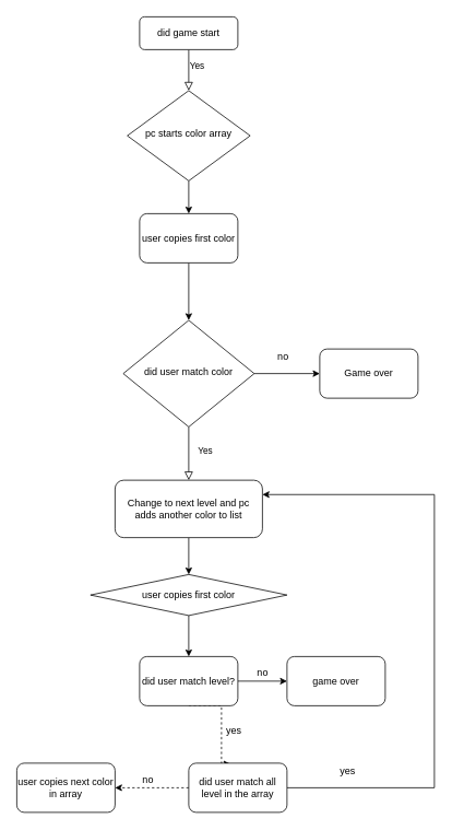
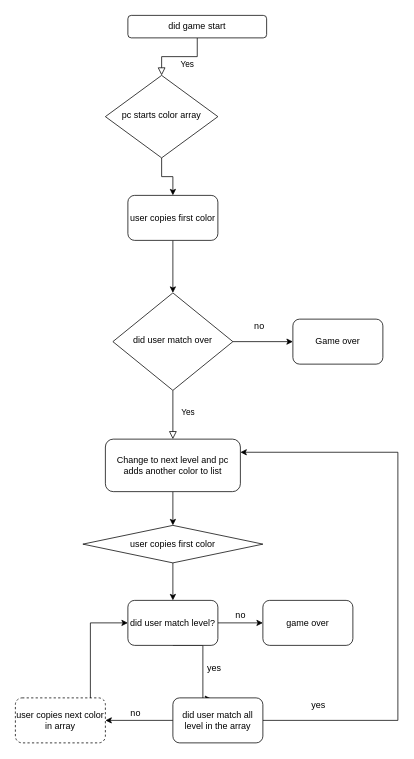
- <mxCell id="3" value="did game start" style="rounded=1;whiteSpace=wrap;html=1;fontSize=12;glass=0;strokeWidth=1;shadow=0;" parent="1" vertex="1"><mxGeometry x="170" y="20" width="120" height="40" as="geometry" /></mxCell>
+ <mxCell id="3" value="did game start" style="rounded=1;whiteSpace=wrap;html=1;fontSize=12;glass=0;strokeWidth=1;shadow=0;" parent="1" vertex="1"><mxGeometry x="170" y="20" width="185" height="30" as="geometry" /></mxCell>
- <mxCell id="5" value="pc starts color array" style="rhombus;whiteSpace=wrap;html=1;shadow=0;fontFamily=Helvetica;fontSize=12;align=center;strokeWidth=1;spacing=6;spacingTop=-4;" parent="1" vertex="1"><mxGeometry x="155" y="110" width="150" height="110" as="geometry" /></mxCell>
+ <mxCell id="5" value="pc starts color array" style="rhombus;whiteSpace=wrap;html=1;shadow=0;fontFamily=Helvetica;fontSize=12;align=center;strokeWidth=1;spacing=6;spacingTop=-4;" parent="1" vertex="1"><mxGeometry x="140" y="100" width="150" height="110" as="geometry" /></mxCell>
- <mxCell id="8" value="did user match color" style="rhombus;whiteSpace=wrap;html=1;shadow=0;fontFamily=Helvetica;fontSize=12;align=center;strokeWidth=1;spacing=6;spacingTop=-4;" parent="1" vertex="1"><mxGeometry x="150" y="390" width="160" height="130" as="geometry" /></mxCell>
+ <mxCell id="8" value="did user match over" style="rhombus;whiteSpace=wrap;html=1;shadow=0;fontFamily=Helvetica;fontSize=12;align=center;strokeWidth=1;spacing=6;spacingTop=-4;" parent="1" vertex="1"><mxGeometry x="150" y="390" width="160" height="130" as="geometry" /></mxCell>
+ <mxCell id="23" style="edgeStyle=orthogonalEdgeStyle;rounded=0;orthogonalLoop=1;jettySize=auto;html=1;exitX=0;exitY=0.5;exitDx=0;exitDy=0;entryX=0;entryY=0.5;entryDx=0;entryDy=0;" edge="1" parent="1" source="24" target="19"><mxGeometry relative="1" as="geometry"><mxPoint x="100" y="820" as="targetPoint" /><Array as="points"><mxPoint x="120" y="960" /><mxPoint x="120" y="830" /></Array></mxGeometry></mxCell>
- <mxCell id="17" style="edgeStyle=orthogonalEdgeStyle;rounded=0;orthogonalLoop=1;jettySize=auto;html=1;exitX=0.5;exitY=1;exitDx=0;exitDy=0;entryX=0.425;entryY=0.017;entryDx=0;entryDy=0;entryPerimeter=0;dashed=1;" edge="1" parent="1" source="19" target="27"><mxGeometry relative="1" as="geometry"><mxPoint x="230" y="930" as="targetPoint" /><Array as="points"><mxPoint x="270" y="860" /><mxPoint x="270" y="931" /></Array></mxGeometry></mxCell>
+ <mxCell id="17" style="edgeStyle=orthogonalEdgeStyle;rounded=0;orthogonalLoop=1;jettySize=auto;html=1;exitX=0.5;exitY=1;exitDx=0;exitDy=0;entryX=0.425;entryY=0.017;entryDx=0;entryDy=0;entryPerimeter=0;" edge="1" parent="1" source="19" target="27"><mxGeometry relative="1" as="geometry"><mxPoint x="230" y="930" as="targetPoint" /><Array as="points"><mxPoint x="270" y="860" /><mxPoint x="270" y="931" /></Array></mxGeometry></mxCell>
- <mxCell id="24" value="user copies next color in array" style="rounded=1;whiteSpace=wrap;html=1;" vertex="1" parent="1"><mxGeometry x="20" y="930" width="120" height="60" as="geometry" /></mxCell>
+ <mxCell id="24" value="user copies next color in array" style="rounded=1;whiteSpace=wrap;html=1;dashed=1;" vertex="1" parent="1"><mxGeometry x="20" y="930" width="120" height="60" as="geometry" /></mxCell>
- <mxCell id="25" style="edgeStyle=orthogonalEdgeStyle;rounded=0;orthogonalLoop=1;jettySize=auto;html=1;exitX=0;exitY=0.5;exitDx=0;exitDy=0;entryX=1;entryY=0.5;entryDx=0;entryDy=0;dashed=1;" edge="1" parent="1" source="27" target="24"><mxGeometry relative="1" as="geometry" /></mxCell>
+ <mxCell id="25" style="edgeStyle=orthogonalEdgeStyle;rounded=0;orthogonalLoop=1;jettySize=auto;html=1;exitX=0;exitY=0.5;exitDx=0;exitDy=0;entryX=1;entryY=0.5;entryDx=0;entryDy=0;" edge="1" parent="1" source="27" target="24"><mxGeometry relative="1" as="geometry" /></mxCell>
